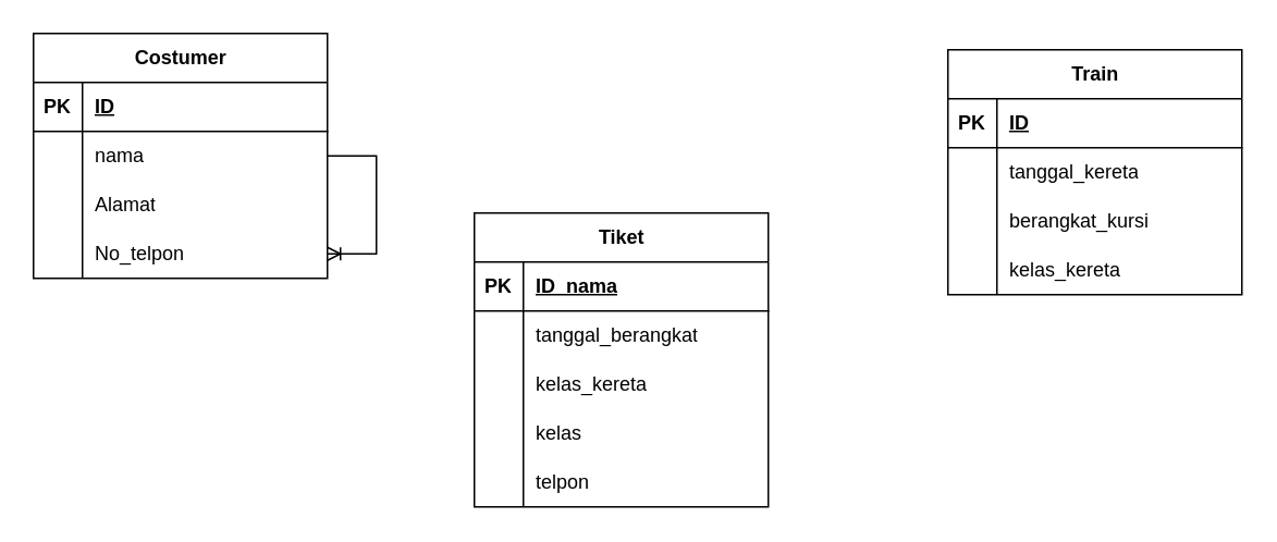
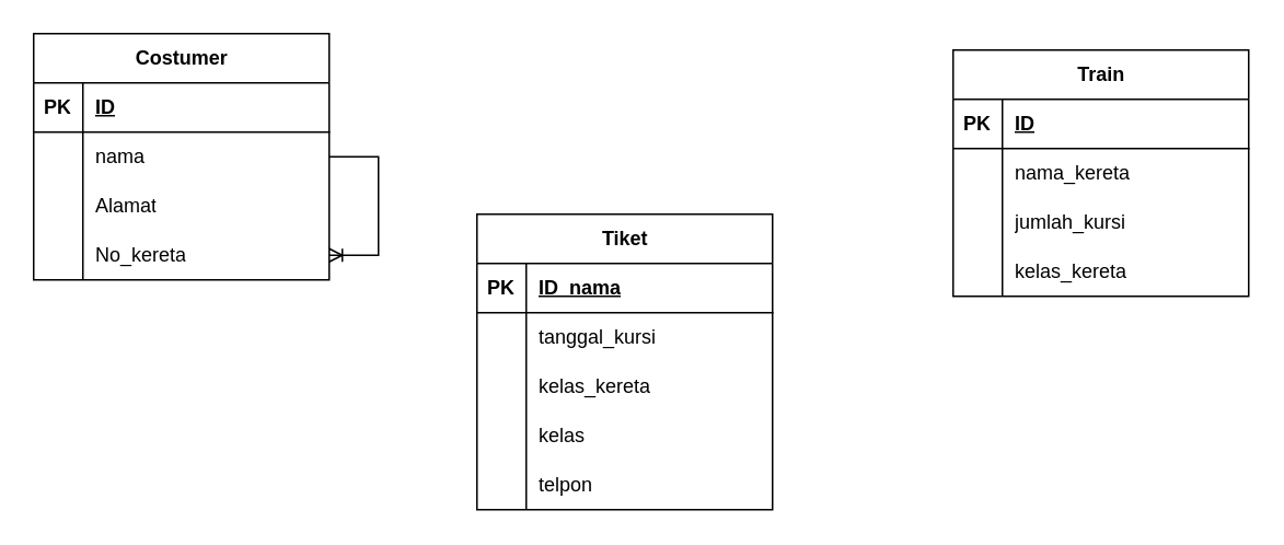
- <mxCell id="21" value="tanggal_kereta" style="shape=partialRectangle;connectable=0;fillColor=none;top=0;left=0;bottom=0;right=0;align=left;spacingLeft=6;overflow=hidden;whiteSpace=wrap;html=1;" vertex="1" parent="19"><mxGeometry x="30" width="150" height="30" as="geometry"><mxRectangle width="150" height="30" as="alternateBounds" /></mxGeometry></mxCell>
+ <mxCell id="21" value="nama_kereta" style="shape=partialRectangle;connectable=0;fillColor=none;top=0;left=0;bottom=0;right=0;align=left;spacingLeft=6;overflow=hidden;whiteSpace=wrap;html=1;" vertex="1" parent="19"><mxGeometry x="30" width="150" height="30" as="geometry"><mxRectangle width="150" height="30" as="alternateBounds" /></mxGeometry></mxCell>
- <mxCell id="24" value="berangkat_kursi" style="shape=partialRectangle;connectable=0;fillColor=none;top=0;left=0;bottom=0;right=0;align=left;spacingLeft=6;overflow=hidden;whiteSpace=wrap;html=1;" vertex="1" parent="22"><mxGeometry x="30" width="150" height="30" as="geometry"><mxRectangle width="150" height="30" as="alternateBounds" /></mxGeometry></mxCell>
+ <mxCell id="24" value="jumlah_kursi" style="shape=partialRectangle;connectable=0;fillColor=none;top=0;left=0;bottom=0;right=0;align=left;spacingLeft=6;overflow=hidden;whiteSpace=wrap;html=1;" vertex="1" parent="22"><mxGeometry x="30" width="150" height="30" as="geometry"><mxRectangle width="150" height="30" as="alternateBounds" /></mxGeometry></mxCell>
- <mxCell id="14" value="No_telpon" style="shape=partialRectangle;connectable=0;fillColor=none;top=0;left=0;bottom=0;right=0;align=left;spacingLeft=6;overflow=hidden;whiteSpace=wrap;html=1;" vertex="1" parent="12"><mxGeometry x="30" width="150" height="30" as="geometry"><mxRectangle width="150" height="30" as="alternateBounds" /></mxGeometry></mxCell>
+ <mxCell id="14" value="No_kereta" style="shape=partialRectangle;connectable=0;fillColor=none;top=0;left=0;bottom=0;right=0;align=left;spacingLeft=6;overflow=hidden;whiteSpace=wrap;html=1;" vertex="1" parent="12"><mxGeometry x="30" width="150" height="30" as="geometry"><mxRectangle width="150" height="30" as="alternateBounds" /></mxGeometry></mxCell>
- <mxCell id="34" value="tanggal_berangkat" style="shape=partialRectangle;connectable=0;fillColor=none;top=0;left=0;bottom=0;right=0;align=left;spacingLeft=6;overflow=hidden;whiteSpace=wrap;html=1;" vertex="1" parent="32"><mxGeometry x="30" width="150" height="30" as="geometry"><mxRectangle width="150" height="30" as="alternateBounds" /></mxGeometry></mxCell>
+ <mxCell id="34" value="tanggal_kursi" style="shape=partialRectangle;connectable=0;fillColor=none;top=0;left=0;bottom=0;right=0;align=left;spacingLeft=6;overflow=hidden;whiteSpace=wrap;html=1;" vertex="1" parent="32"><mxGeometry x="30" width="150" height="30" as="geometry"><mxRectangle width="150" height="30" as="alternateBounds" /></mxGeometry></mxCell>
